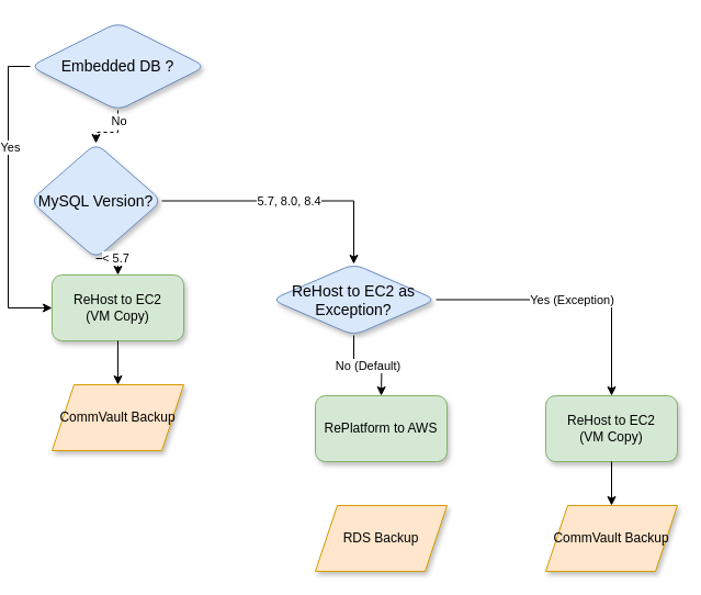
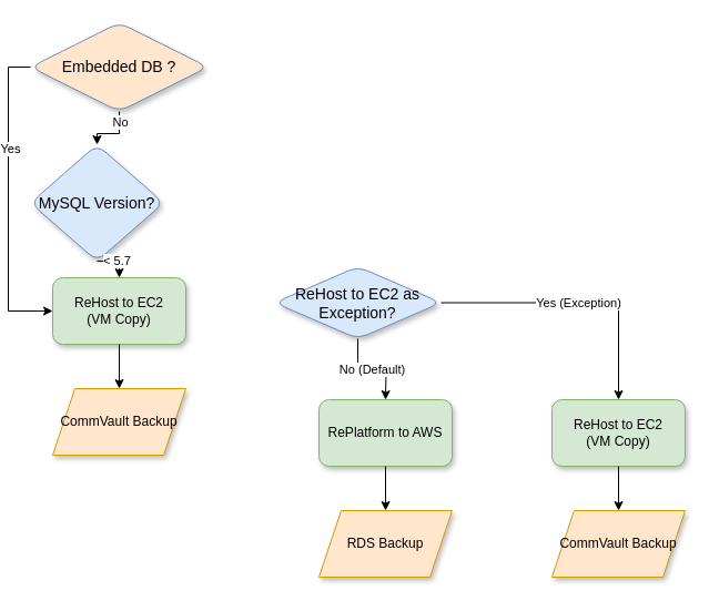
- <mxCell id="21" value="Embedded DB ?" style="rhombus;whiteSpace=wrap;html=1;fontSize=14;fillColor=#dae8fc;strokeColor=#6c8ebf;rounded=1;shadow=1;" vertex="1" parent="1"><mxGeometry x="20" y="20" width="160" height="80" as="geometry" /></mxCell>
+ <mxCell id="21" value="Embedded DB ?" style="rhombus;whiteSpace=wrap;html=1;fontSize=14;fillColor=#ffe6cc;strokeColor=#6c8ebf;rounded=1;shadow=1;" vertex="1" parent="1"><mxGeometry x="20" y="20" width="160" height="80" as="geometry" /></mxCell>
- <mxCell id="17" value="" style="edgeStyle=orthogonalEdgeStyle;rounded=0;orthogonalLoop=1;jettySize=auto;html=1;dashed=1;" edge="1" parent="1" source="21" target="2"><mxGeometry relative="1" as="geometry" /></mxCell>
+ <mxCell id="17" value="" style="edgeStyle=orthogonalEdgeStyle;rounded=0;orthogonalLoop=1;jettySize=auto;html=1;" edge="1" parent="1" source="21" target="2"><mxGeometry relative="1" as="geometry" /></mxCell>
- <mxCell id="7" value="5.7, 8.0, 8.4" style="edgeStyle=orthogonalEdgeStyle;rounded=0;orthogonalLoop=1;jettySize=auto;html=1;exitX=1;exitY=0.5;exitDx=0;exitDy=0;entryX=0.5;entryY=0;entryDx=0;entryDy=0;" parent="1" source="2" target="8" edge="1"><mxGeometry relative="1" as="geometry" /></mxCell>
+ <mxCell id="15" value="" style="endArrow=classic;html=1;rounded=0;exitX=0.5;exitY=1;exitDx=0;exitDy=0;entryX=0.5;entryY=0;entryDx=0;entryDy=0;" parent="1" source="14" target="16" edge="1"><mxGeometry width="50" height="50" relative="1" as="geometry"><mxPoint x="380" y="470" as="sourcePoint" /><mxPoint x="340" y="450" as="targetPoint" /></mxGeometry></mxCell>
